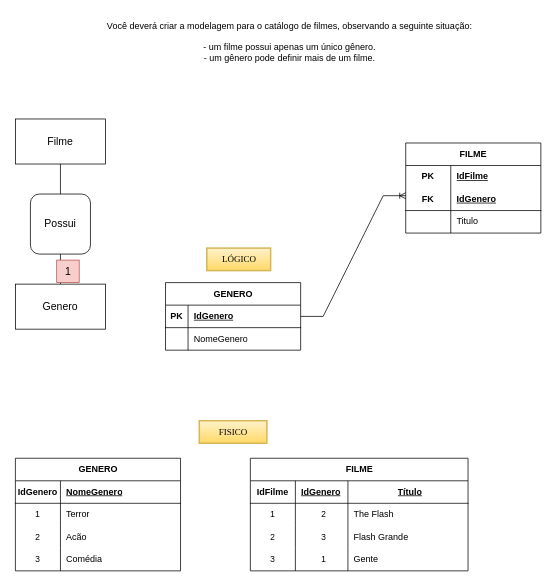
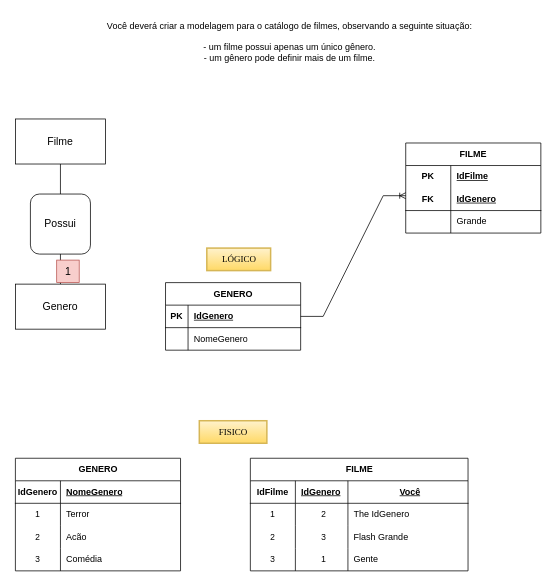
- <mxCell id="18" value="Titulo" style="shape=partialRectangle;connectable=0;fillColor=none;top=0;left=0;bottom=0;right=0;align=left;spacingLeft=6;overflow=hidden;html=1;whiteSpace=wrap;" parent="16" vertex="1"><mxGeometry x="60" width="120" height="30" as="geometry"><mxRectangle width="120" height="30" as="alternateBounds" /></mxGeometry></mxCell>
+ <mxCell id="18" value="Grande" style="shape=partialRectangle;connectable=0;fillColor=none;top=0;left=0;bottom=0;right=0;align=left;spacingLeft=6;overflow=hidden;html=1;whiteSpace=wrap;" parent="16" vertex="1"><mxGeometry x="60" width="120" height="30" as="geometry"><mxRectangle width="120" height="30" as="alternateBounds" /></mxGeometry></mxCell>
- <mxCell id="45" value="Título" style="shape=partialRectangle;connectable=0;fillColor=none;top=0;left=0;bottom=0;right=0;align=center;spacingLeft=6;fontStyle=5;overflow=hidden;whiteSpace=wrap;html=1;" parent="42" vertex="1"><mxGeometry x="130" width="160" height="30" as="geometry"><mxRectangle width="160" height="30" as="alternateBounds" /></mxGeometry></mxCell>
+ <mxCell id="45" value="Você" style="shape=partialRectangle;connectable=0;fillColor=none;top=0;left=0;bottom=0;right=0;align=center;spacingLeft=6;fontStyle=5;overflow=hidden;whiteSpace=wrap;html=1;" parent="42" vertex="1"><mxGeometry x="130" width="160" height="30" as="geometry"><mxRectangle width="160" height="30" as="alternateBounds" /></mxGeometry></mxCell>
- <mxCell id="49" value="The Flash" style="shape=partialRectangle;connectable=0;fillColor=none;top=0;left=0;bottom=0;right=0;align=left;spacingLeft=6;overflow=hidden;whiteSpace=wrap;html=1;" parent="46" vertex="1"><mxGeometry x="130" width="160" height="30" as="geometry"><mxRectangle width="160" height="30" as="alternateBounds" /></mxGeometry></mxCell>
+ <mxCell id="49" value="The IdGenero" style="shape=partialRectangle;connectable=0;fillColor=none;top=0;left=0;bottom=0;right=0;align=left;spacingLeft=6;overflow=hidden;whiteSpace=wrap;html=1;" parent="46" vertex="1"><mxGeometry x="130" width="160" height="30" as="geometry"><mxRectangle width="160" height="30" as="alternateBounds" /></mxGeometry></mxCell>
